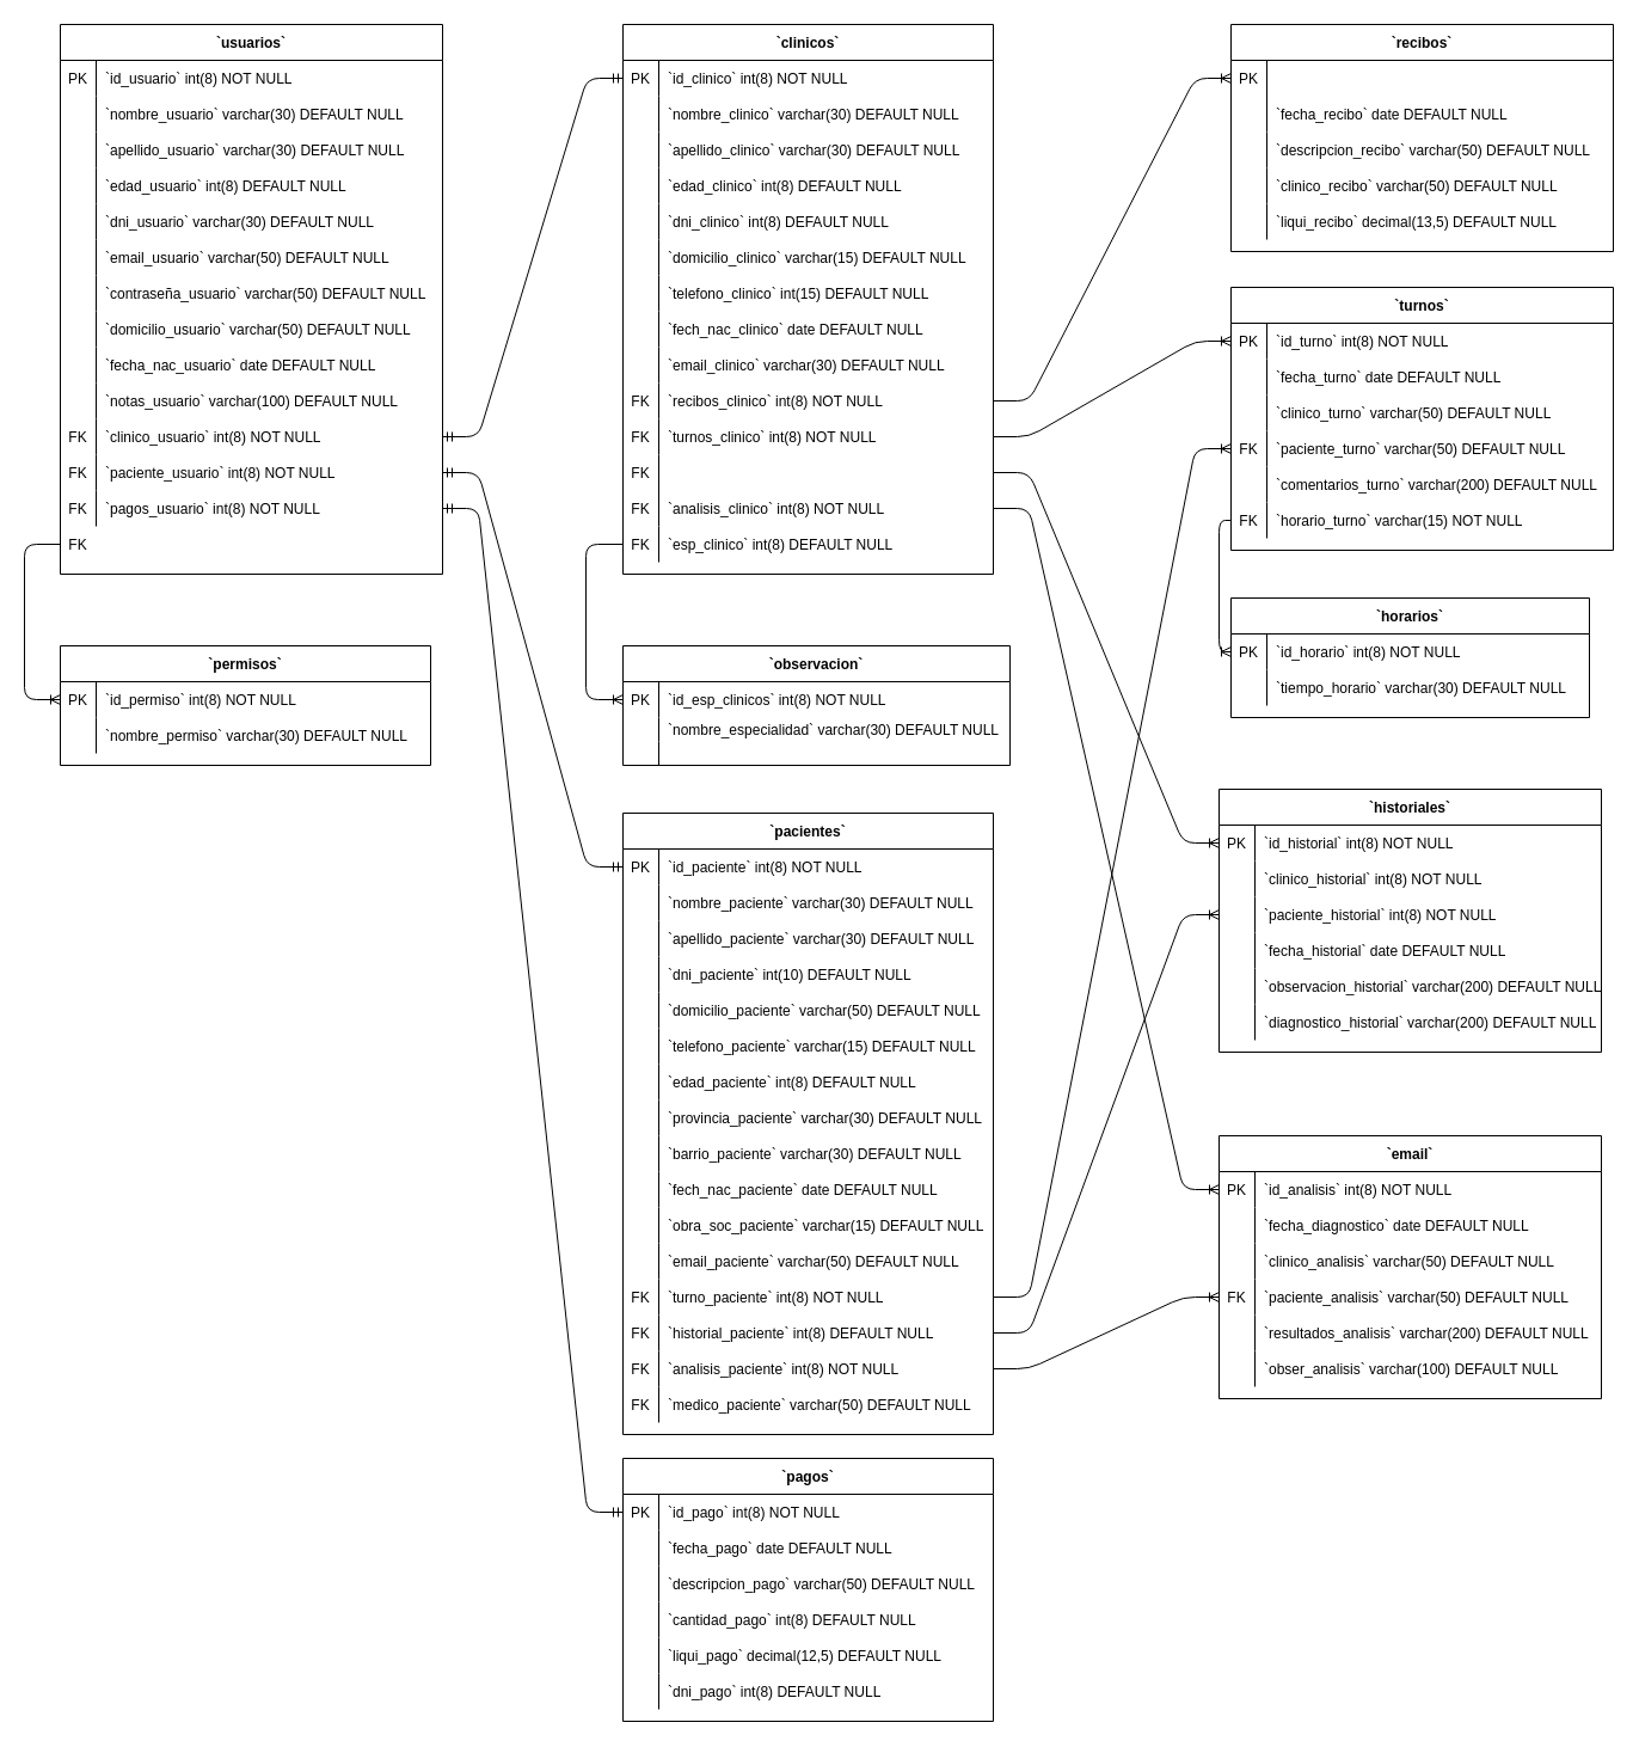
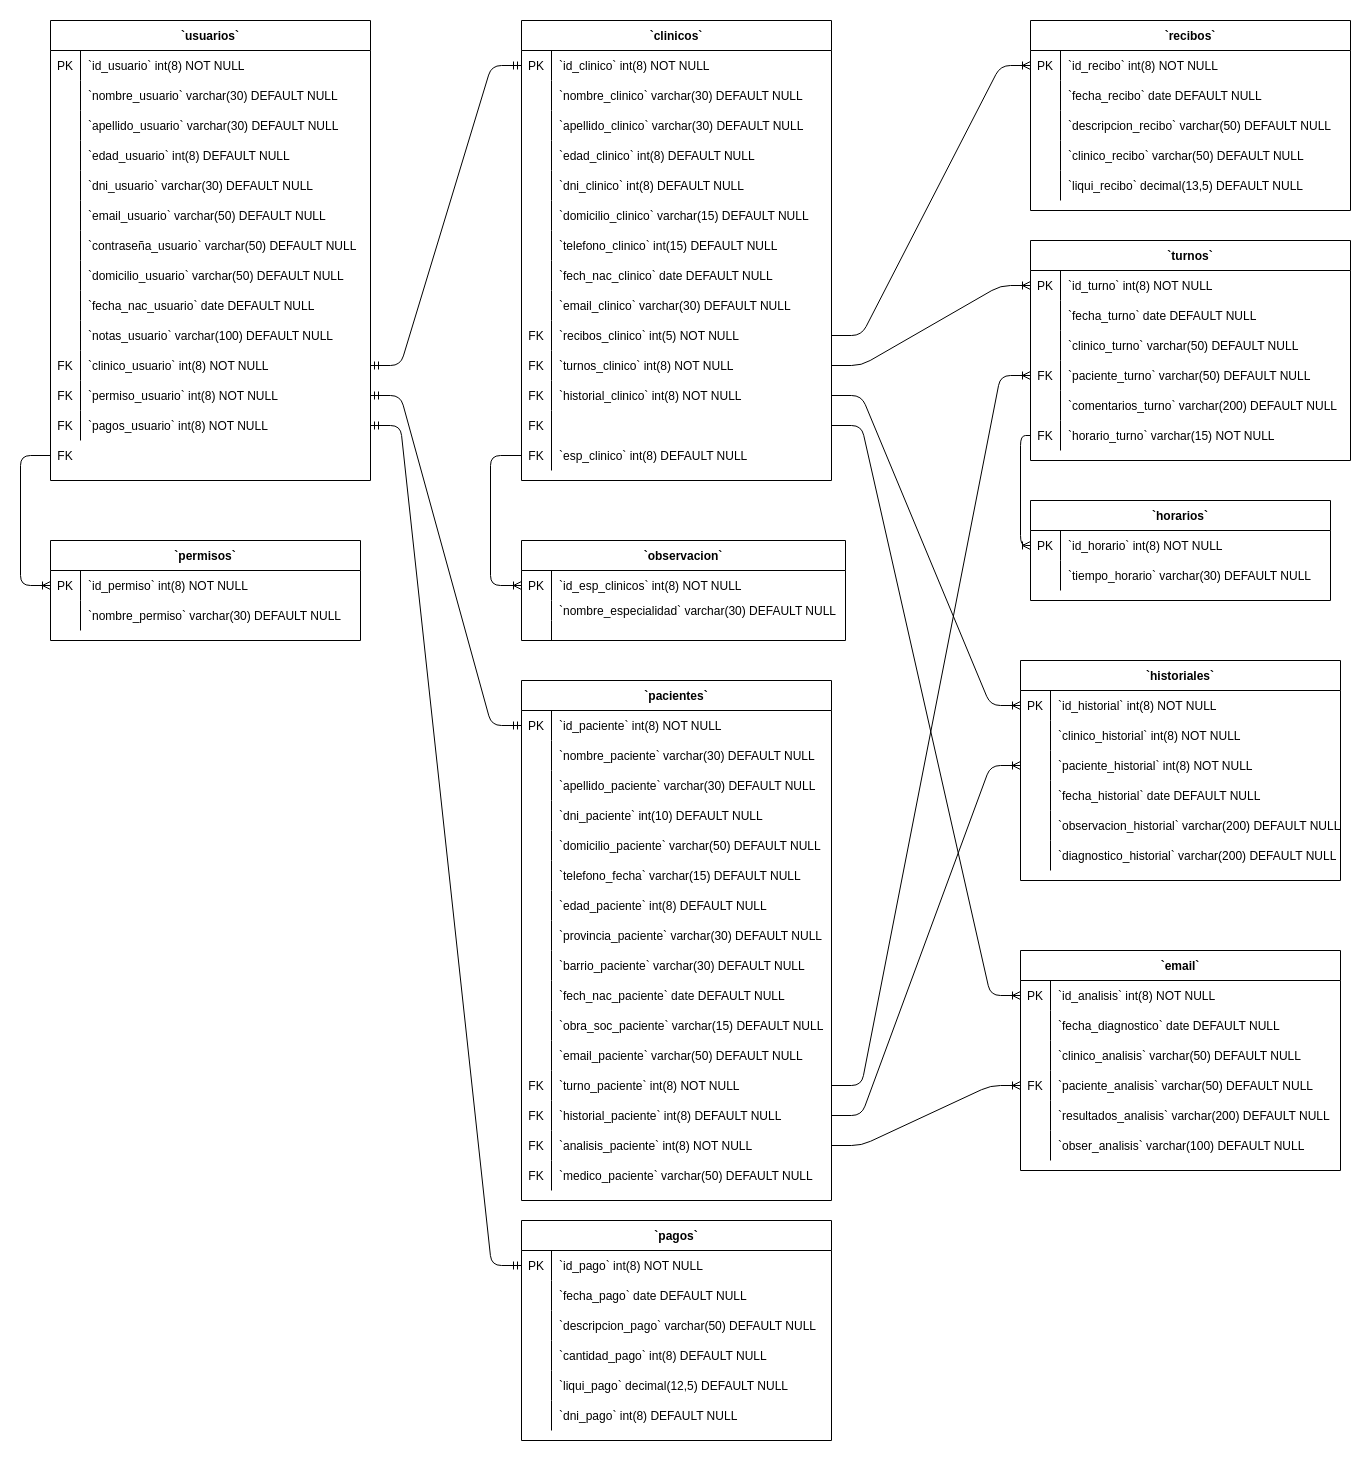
+ <mxCell id="120" value="`id_recibo` int(8) NOT NULL" style="shape=partialRectangle;overflow=hidden;connectable=0;fillColor=none;top=0;left=0;bottom=0;right=0;align=left;spacingLeft=6;" parent="118" vertex="1"><mxGeometry x="30" width="290" height="30" as="geometry" /></mxCell>
- <mxCell id="75" value="`recibos_clinico` int(8) NOT NULL" style="shape=partialRectangle;overflow=hidden;connectable=0;fillColor=none;top=0;left=0;bottom=0;right=0;align=left;spacingLeft=6;" vertex="1" parent="73"><mxGeometry x="30" width="280" height="30" as="geometry" /></mxCell>
+ <mxCell id="75" value="`recibos_clinico` int(5) NOT NULL" style="shape=partialRectangle;overflow=hidden;connectable=0;fillColor=none;top=0;left=0;bottom=0;right=0;align=left;spacingLeft=6;" vertex="1" parent="73"><mxGeometry x="30" width="280" height="30" as="geometry" /></mxCell>
- <mxCell id="38" value="`paciente_usuario` int(8) NOT NULL" style="shape=partialRectangle;overflow=hidden;connectable=0;fillColor=none;top=0;left=0;bottom=0;right=0;align=left;spacingLeft=6;" vertex="1" parent="36"><mxGeometry x="30" width="290" height="30" as="geometry" /></mxCell>
+ <mxCell id="38" value="`permiso_usuario` int(8) NOT NULL" style="shape=partialRectangle;overflow=hidden;connectable=0;fillColor=none;top=0;left=0;bottom=0;right=0;align=left;spacingLeft=6;" vertex="1" parent="36"><mxGeometry x="30" width="290" height="30" as="geometry" /></mxCell>
+ <mxCell id="81" value="`historial_clinico` int(8) NOT NULL" style="shape=partialRectangle;overflow=hidden;connectable=0;fillColor=none;top=0;left=0;bottom=0;right=0;align=left;spacingLeft=6;" vertex="1" parent="79"><mxGeometry x="30" width="280" height="30" as="geometry" /></mxCell>
- <mxCell id="84" value="`analisis_clinico` int(8) NOT NULL" style="shape=partialRectangle;overflow=hidden;connectable=0;fillColor=none;top=0;left=0;bottom=0;right=0;align=left;spacingLeft=6;" vertex="1" parent="82"><mxGeometry x="30" width="280" height="30" as="geometry" /></mxCell>
- <mxCell id="151" value="`telefono_paciente` varchar(15) DEFAULT NULL" style="shape=partialRectangle;overflow=hidden;connectable=0;fillColor=none;top=0;left=0;bottom=0;right=0;align=left;spacingLeft=6;" parent="149" vertex="1"><mxGeometry x="30" width="280" height="30" as="geometry" /></mxCell>
+ <mxCell id="151" value="`telefono_fecha` varchar(15) DEFAULT NULL" style="shape=partialRectangle;overflow=hidden;connectable=0;fillColor=none;top=0;left=0;bottom=0;right=0;align=left;spacingLeft=6;" parent="149" vertex="1"><mxGeometry x="30" width="280" height="30" as="geometry" /></mxCell>
